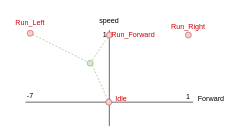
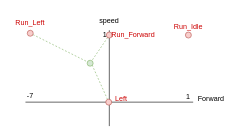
- <mxCell id="15" value="Run_Right" style="text;html=1;strokeColor=none;fillColor=none;align=center;verticalAlign=middle;whiteSpace=wrap;rounded=0;fontColor=#CC0000;" vertex="1" parent="1"><mxGeometry x="284" y="30" width="60" height="30" as="geometry" /></mxCell>
+ <mxCell id="15" value="Run_Idle" style="text;html=1;strokeColor=none;fillColor=none;align=center;verticalAlign=middle;whiteSpace=wrap;rounded=0;fontColor=#CC0000;" vertex="1" parent="1"><mxGeometry x="284" y="30" width="60" height="30" as="geometry" /></mxCell>
- <mxCell id="20" value="Idle" style="text;html=1;strokeColor=none;fillColor=none;align=center;verticalAlign=middle;whiteSpace=wrap;rounded=0;fontColor=#CC0000;" vertex="1" parent="1"><mxGeometry x="172" y="150" width="60" height="30" as="geometry" /></mxCell>
+ <mxCell id="20" value="Left" style="text;html=1;strokeColor=none;fillColor=none;align=center;verticalAlign=middle;whiteSpace=wrap;rounded=0;fontColor=#CC0000;" vertex="1" parent="1"><mxGeometry x="172" y="150" width="60" height="30" as="geometry" /></mxCell>
